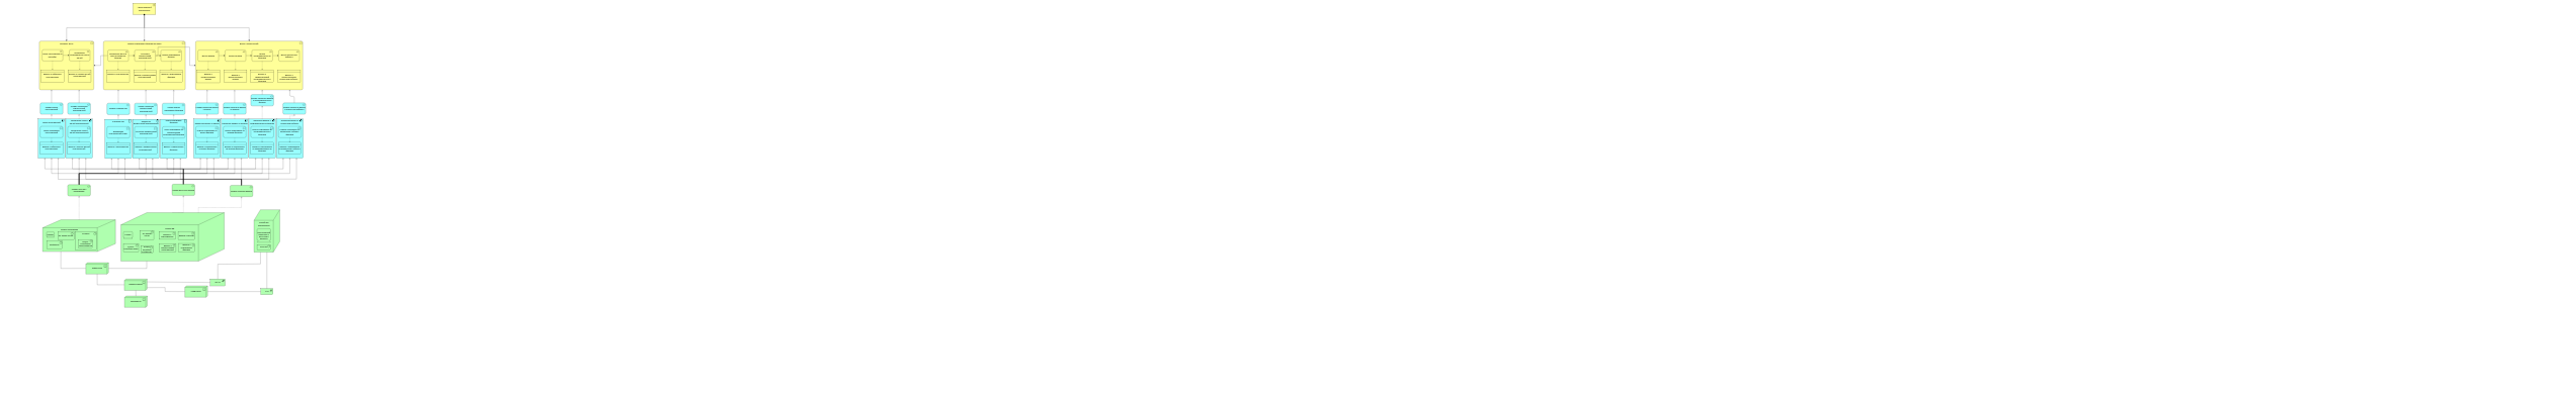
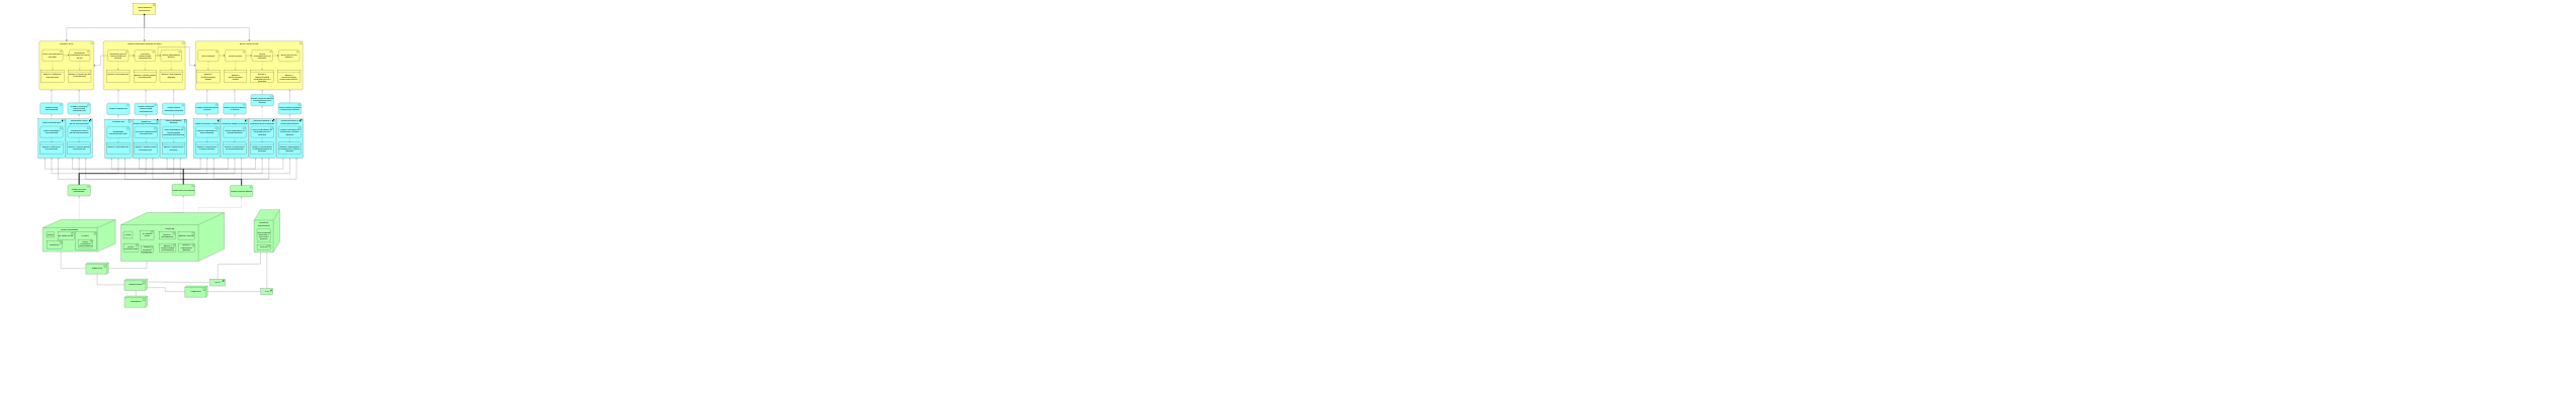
- <mxCell id="23" value="Сервис обработки данных о возрастном рейтинге" style="html=1;outlineConnect=0;whiteSpace=wrap;fillColor=#99ffff;shape=mxgraph.archimate3.application;appType=serv;archiType=rounded" parent="1" vertex="1"><mxGeometry x="1863.5" y="678.5" width="150" height="75" as="geometry" /></mxCell>
+ <mxCell id="23" value="Сервис обработки данных о возрастном рейтинге" style="html=1;outlineConnect=0;whiteSpace=wrap;fillColor=#99ffff;shape=mxgraph.archimate3.application;appType=serv;archiType=rounded" parent="1" vertex="1"><mxGeometry x="1833.5" y="678.5" width="150" height="75" as="geometry" /></mxCell>
- <mxCell id="119" value="Proxmox" style="text;html=1;strokeColor=none;fillColor=none;align=center;verticalAlign=middle;whiteSpace=wrap;rounded=0;" parent="1" vertex="1"><mxGeometry x="536.495" y="1530.041" width="60" height="30" as="geometry" /></mxCell>
+ <mxCell id="119" value="Proxmox" style="text;html=1;strokeColor=none;fillColor=none;align=center;verticalAlign=middle;whiteSpace=wrap;rounded=0;" parent="1" vertex="1"><mxGeometry x="531.495" y="1540.041" width="60" height="30" as="geometry" /></mxCell>
